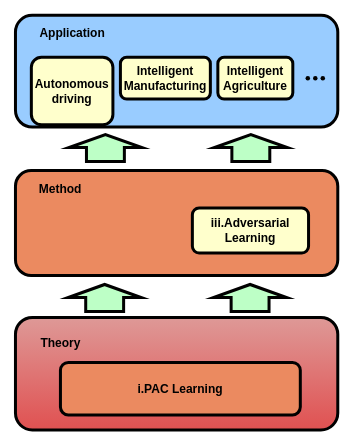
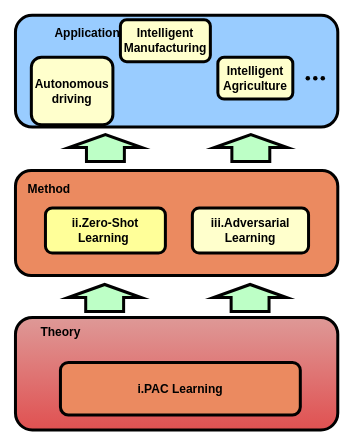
- <mxCell id="11" value="Application" style="text;html=1;strokeColor=none;fillColor=none;align=center;verticalAlign=middle;whiteSpace=wrap;rounded=0;fontStyle=1;fontSize=16;" parent="6" vertex="1"><mxGeometry x="45.6" y="9.315" width="60" height="27.931" as="geometry" /></mxCell>
+ <mxCell id="11" value="Application" style="text;html=1;strokeColor=none;fillColor=none;align=center;verticalAlign=middle;whiteSpace=wrap;rounded=0;fontStyle=1;fontSize=16;" parent="6" vertex="1"><mxGeometry x="65.6" y="9.315" width="60" height="27.931" as="geometry" /></mxCell>
- <mxCell id="9" value="&lt;b&gt;&lt;font style=&quot;font-size: 16px;&quot;&gt;Intelligent&lt;br&gt;Manufacturing&lt;/font&gt;&lt;/b&gt;" style="rounded=1;whiteSpace=wrap;html=1;strokeWidth=4;fillColor=#FFFFCC;" parent="6" vertex="1"><mxGeometry x="140" y="55.87" width="120" height="55.86" as="geometry" /></mxCell>
+ <mxCell id="9" value="&lt;b&gt;&lt;font style=&quot;font-size: 16px;&quot;&gt;Intelligent&lt;br&gt;Manufacturing&lt;/font&gt;&lt;/b&gt;" style="rounded=1;whiteSpace=wrap;html=1;strokeWidth=4;fillColor=#FFFFCC;" parent="6" vertex="1"><mxGeometry x="140" y="5.87" width="120" height="55.86" as="geometry" /></mxCell>
- <mxCell id="20" value="Method" style="text;html=1;strokeColor=none;fillColor=none;align=center;verticalAlign=middle;whiteSpace=wrap;rounded=0;fontStyle=1;fontSize=16;" parent="1" vertex="1"><mxGeometry x="50" y="237" width="60" height="30" as="geometry" /></mxCell>
+ <mxCell id="20" value="Method" style="text;html=1;strokeColor=none;fillColor=none;align=center;verticalAlign=middle;whiteSpace=wrap;rounded=0;fontStyle=1;fontSize=16;" parent="1" vertex="1"><mxGeometry x="35" y="237" width="60" height="30" as="geometry" /></mxCell>
+ <mxCell id="18" value="&lt;span style=&quot;font-size: 16px;&quot;&gt;&lt;b&gt;ii.Zero-Shot&lt;br&gt;Learning&amp;nbsp;&lt;/b&gt;&lt;/span&gt;" style="rounded=1;whiteSpace=wrap;html=1;strokeWidth=4;fillColor=#FFFF99;" parent="1" vertex="1"><mxGeometry x="60" y="277" width="160" height="60" as="geometry" /></mxCell>
- <mxCell id="5" value="Theory" style="text;html=1;strokeColor=none;fillColor=none;align=center;verticalAlign=middle;whiteSpace=wrap;rounded=0;fontStyle=1;fontSize=16;" parent="2" vertex="1"><mxGeometry x="30.001" y="19" width="61.429" height="30" as="geometry" /></mxCell>
+ <mxCell id="5" value="Theory" style="text;html=1;strokeColor=none;fillColor=none;align=center;verticalAlign=middle;whiteSpace=wrap;rounded=0;fontStyle=1;fontSize=16;" parent="2" vertex="1"><mxGeometry x="30.001" y="4" width="61.429" height="30" as="geometry" /></mxCell>
